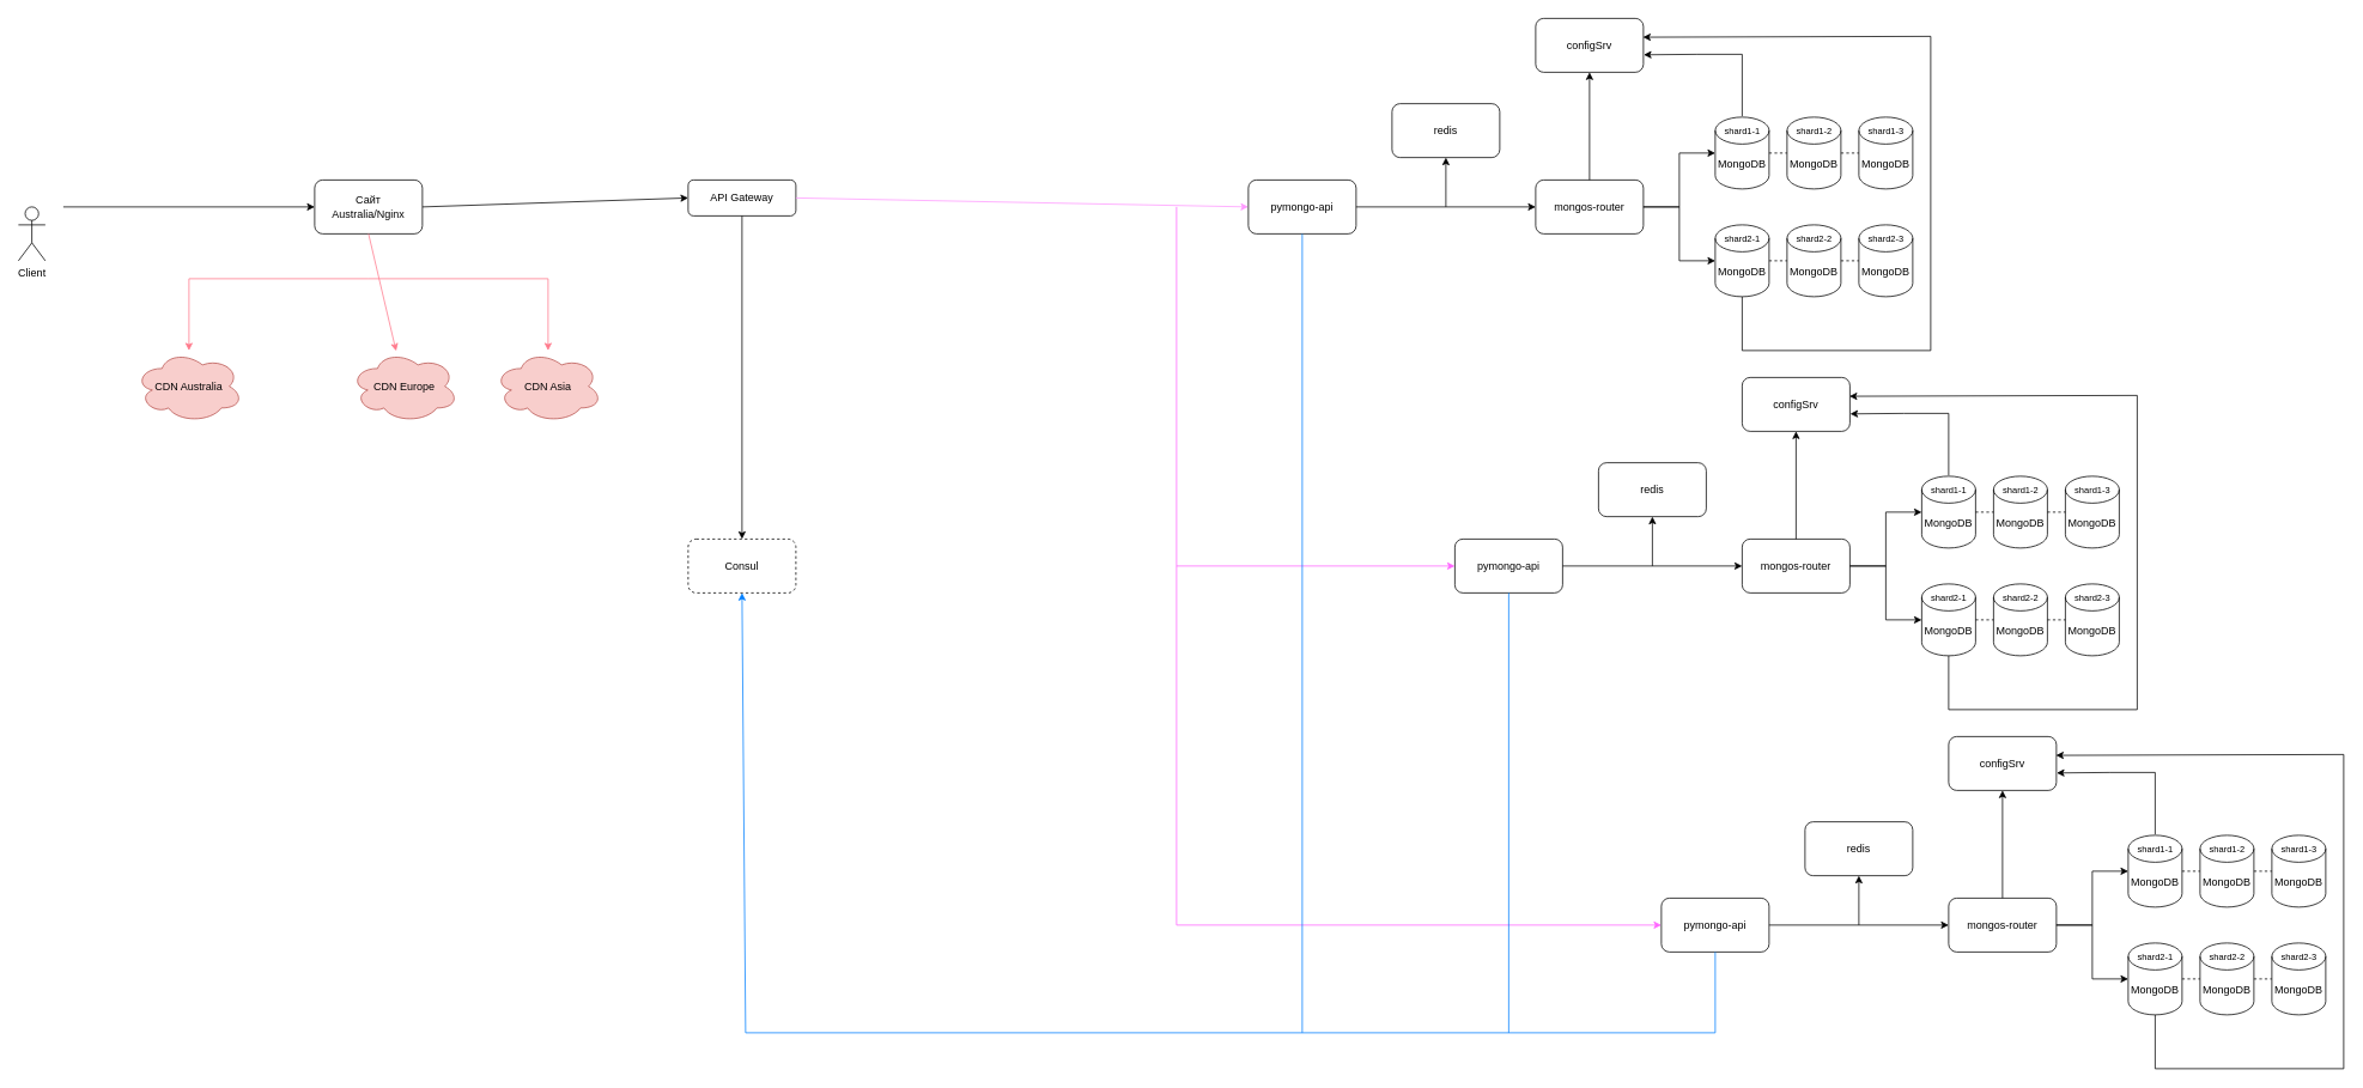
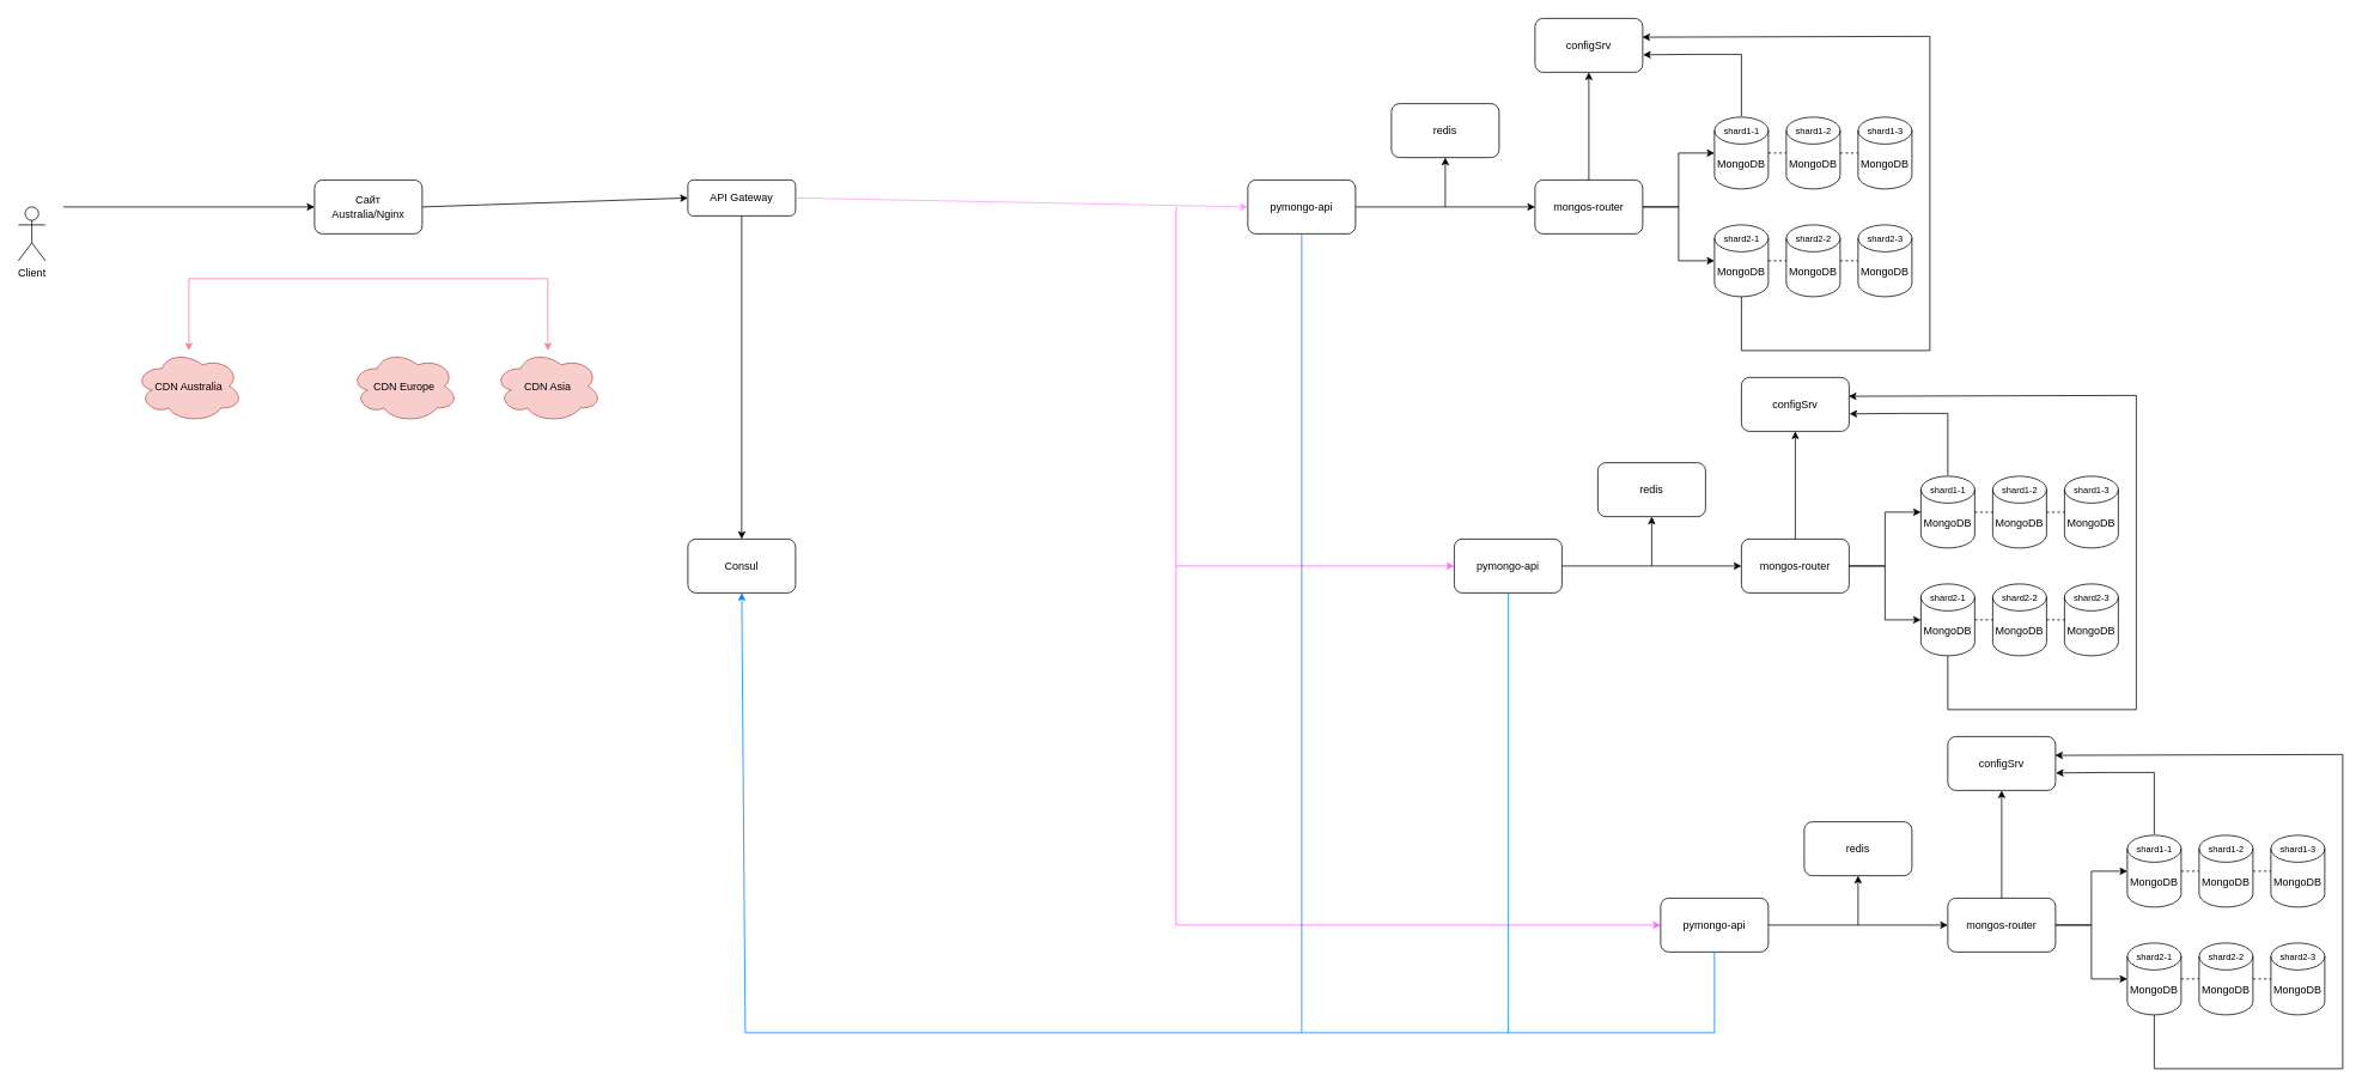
- <mxCell id="99" value="" style="endArrow=classic;html=1;rounded=0;exitX=0.5;exitY=1;exitDx=0;exitDy=0;strokeColor=#FF7A8C;" edge="1" parent="1" source="97" target="94"><mxGeometry width="50" height="50" relative="1" as="geometry"><mxPoint x="460" y="460" as="sourcePoint" /><mxPoint x="510" y="410" as="targetPoint" /></mxGeometry></mxCell>
- <mxCell id="84" value="Consul" style="rounded=1;whiteSpace=wrap;html=1;dashed=1;" vertex="1" parent="1"><mxGeometry x="766" y="600" width="120" height="60" as="geometry" /></mxCell>
+ <mxCell id="84" value="Consul" style="rounded=1;whiteSpace=wrap;html=1;" vertex="1" parent="1"><mxGeometry x="766" y="600" width="120" height="60" as="geometry" /></mxCell>
